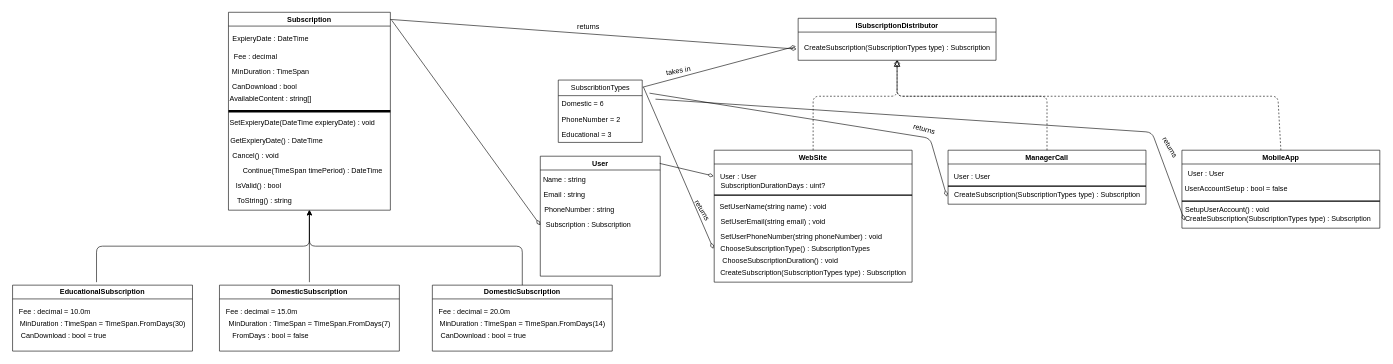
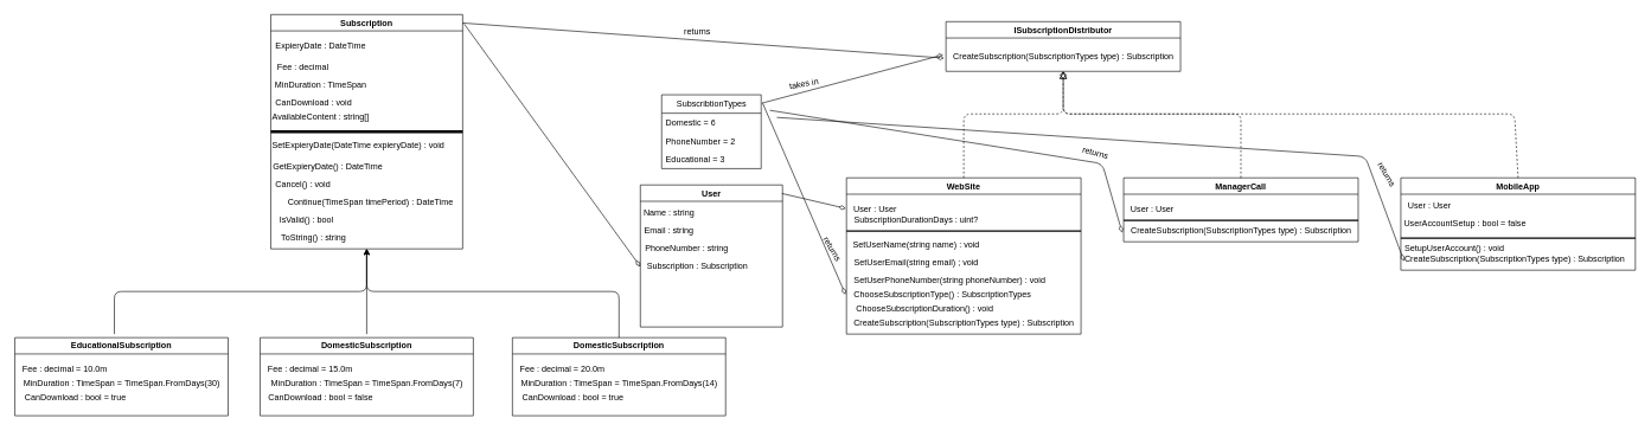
- <mxCell id="4" value="CanDownload : bool" style="text;html=1;align=center;verticalAlign=middle;resizable=0;points=[];autosize=1;strokeColor=none;fillColor=none;" vertex="1" parent="2"><mxGeometry x="-5" y="110" width="130" height="30" as="geometry" /></mxCell>
+ <mxCell id="4" value="CanDownload : void" style="text;html=1;align=center;verticalAlign=middle;resizable=0;points=[];autosize=1;strokeColor=none;fillColor=none;" vertex="1" parent="2"><mxGeometry x="-5" y="110" width="130" height="30" as="geometry" /></mxCell>
- <mxCell id="22" value="FromDays : bool = false" style="text;html=1;align=center;verticalAlign=middle;resizable=0;points=[];autosize=1;strokeColor=none;fillColor=none;" vertex="1" parent="19"><mxGeometry y="70" width="170" height="30" as="geometry" /></mxCell>
+ <mxCell id="22" value="CanDownload : bool = false" style="text;html=1;align=center;verticalAlign=middle;resizable=0;points=[];autosize=1;strokeColor=none;fillColor=none;" vertex="1" parent="19"><mxGeometry y="70" width="170" height="30" as="geometry" /></mxCell>
